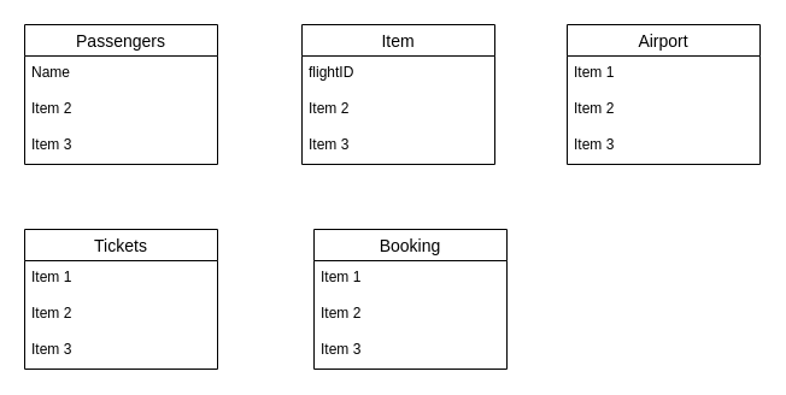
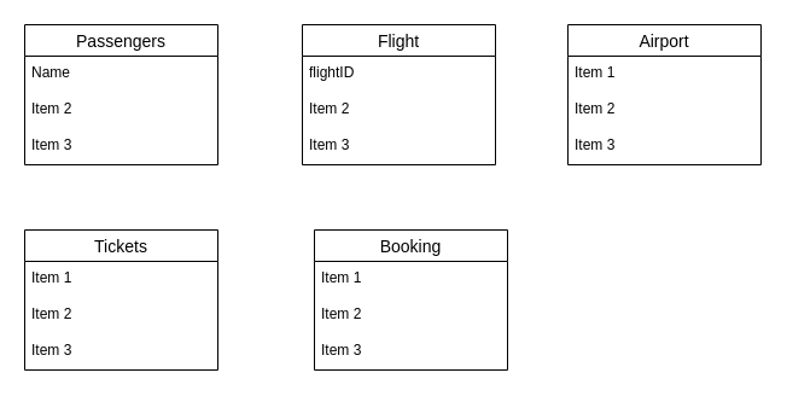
- <mxCell id="6" value="Item" style="swimlane;fontStyle=0;childLayout=stackLayout;horizontal=1;startSize=26;horizontalStack=0;resizeParent=1;resizeParentMax=0;resizeLast=0;collapsible=1;marginBottom=0;align=center;fontSize=14;" vertex="1" parent="1"><mxGeometry x="250" y="20" width="160" height="116" as="geometry" /></mxCell>
+ <mxCell id="6" value="Flight" style="swimlane;fontStyle=0;childLayout=stackLayout;horizontal=1;startSize=26;horizontalStack=0;resizeParent=1;resizeParentMax=0;resizeLast=0;collapsible=1;marginBottom=0;align=center;fontSize=14;" vertex="1" parent="1"><mxGeometry x="250" y="20" width="160" height="116" as="geometry" /></mxCell>
